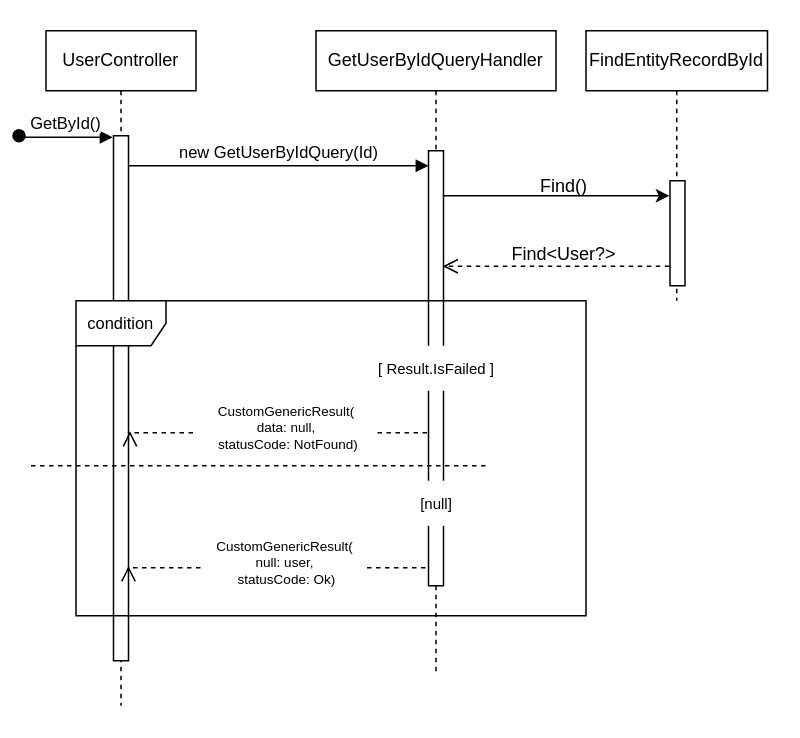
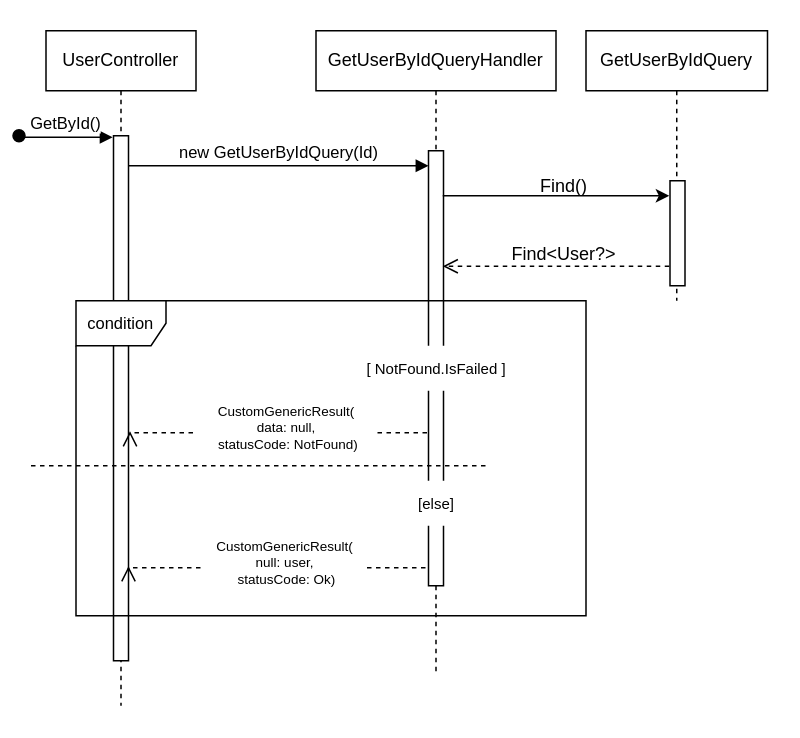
- <mxCell id="7" value="FindEntityRecordById" style="shape=umlLifeline;perimeter=lifelinePerimeter;whiteSpace=wrap;html=1;container=0;dropTarget=0;collapsible=0;recursiveResize=0;outlineConnect=0;portConstraint=eastwest;newEdgeStyle={&quot;edgeStyle&quot;:&quot;elbowEdgeStyle&quot;,&quot;elbow&quot;:&quot;vertical&quot;,&quot;curved&quot;:0,&quot;rounded&quot;:0};" parent="1" vertex="1"><mxGeometry x="390" y="20" width="121" height="180" as="geometry" /></mxCell>
+ <mxCell id="7" value="GetUserByIdQuery" style="shape=umlLifeline;perimeter=lifelinePerimeter;whiteSpace=wrap;html=1;container=0;dropTarget=0;collapsible=0;recursiveResize=0;outlineConnect=0;portConstraint=eastwest;newEdgeStyle={&quot;edgeStyle&quot;:&quot;elbowEdgeStyle&quot;,&quot;elbow&quot;:&quot;vertical&quot;,&quot;curved&quot;:0,&quot;rounded&quot;:0};" parent="1" vertex="1"><mxGeometry x="390" y="20" width="121" height="180" as="geometry" /></mxCell>
- <mxCell id="16" value="[ Result.IsFailed ]" style="text;html=1;align=center;verticalAlign=middle;resizable=0;points=[];autosize=1;strokeColor=none;fillColor=default;fontSize=10;" parent="1" vertex="1"><mxGeometry x="240" y="230" width="100" height="30" as="geometry" /></mxCell>
+ <mxCell id="16" value="[ NotFound.IsFailed ]" style="text;html=1;align=center;verticalAlign=middle;resizable=0;points=[];autosize=1;strokeColor=none;fillColor=default;fontSize=10;" parent="1" vertex="1"><mxGeometry x="240" y="230" width="100" height="30" as="geometry" /></mxCell>
- <mxCell id="20" value="[null]" style="text;html=1;align=center;verticalAlign=middle;resizable=0;points=[];autosize=1;strokeColor=none;fillColor=default;fontSize=10;imageWidth=24;arcSize=12;strokeOpacity=100;resizeHeight=0;" parent="1" vertex="1"><mxGeometry x="265" y="320" width="50" height="30" as="geometry" /></mxCell>
+ <mxCell id="20" value="[else]" style="text;html=1;align=center;verticalAlign=middle;resizable=0;points=[];autosize=1;strokeColor=none;fillColor=default;fontSize=10;imageWidth=24;arcSize=12;strokeOpacity=100;resizeHeight=0;" parent="1" vertex="1"><mxGeometry x="265" y="320" width="50" height="30" as="geometry" /></mxCell>
